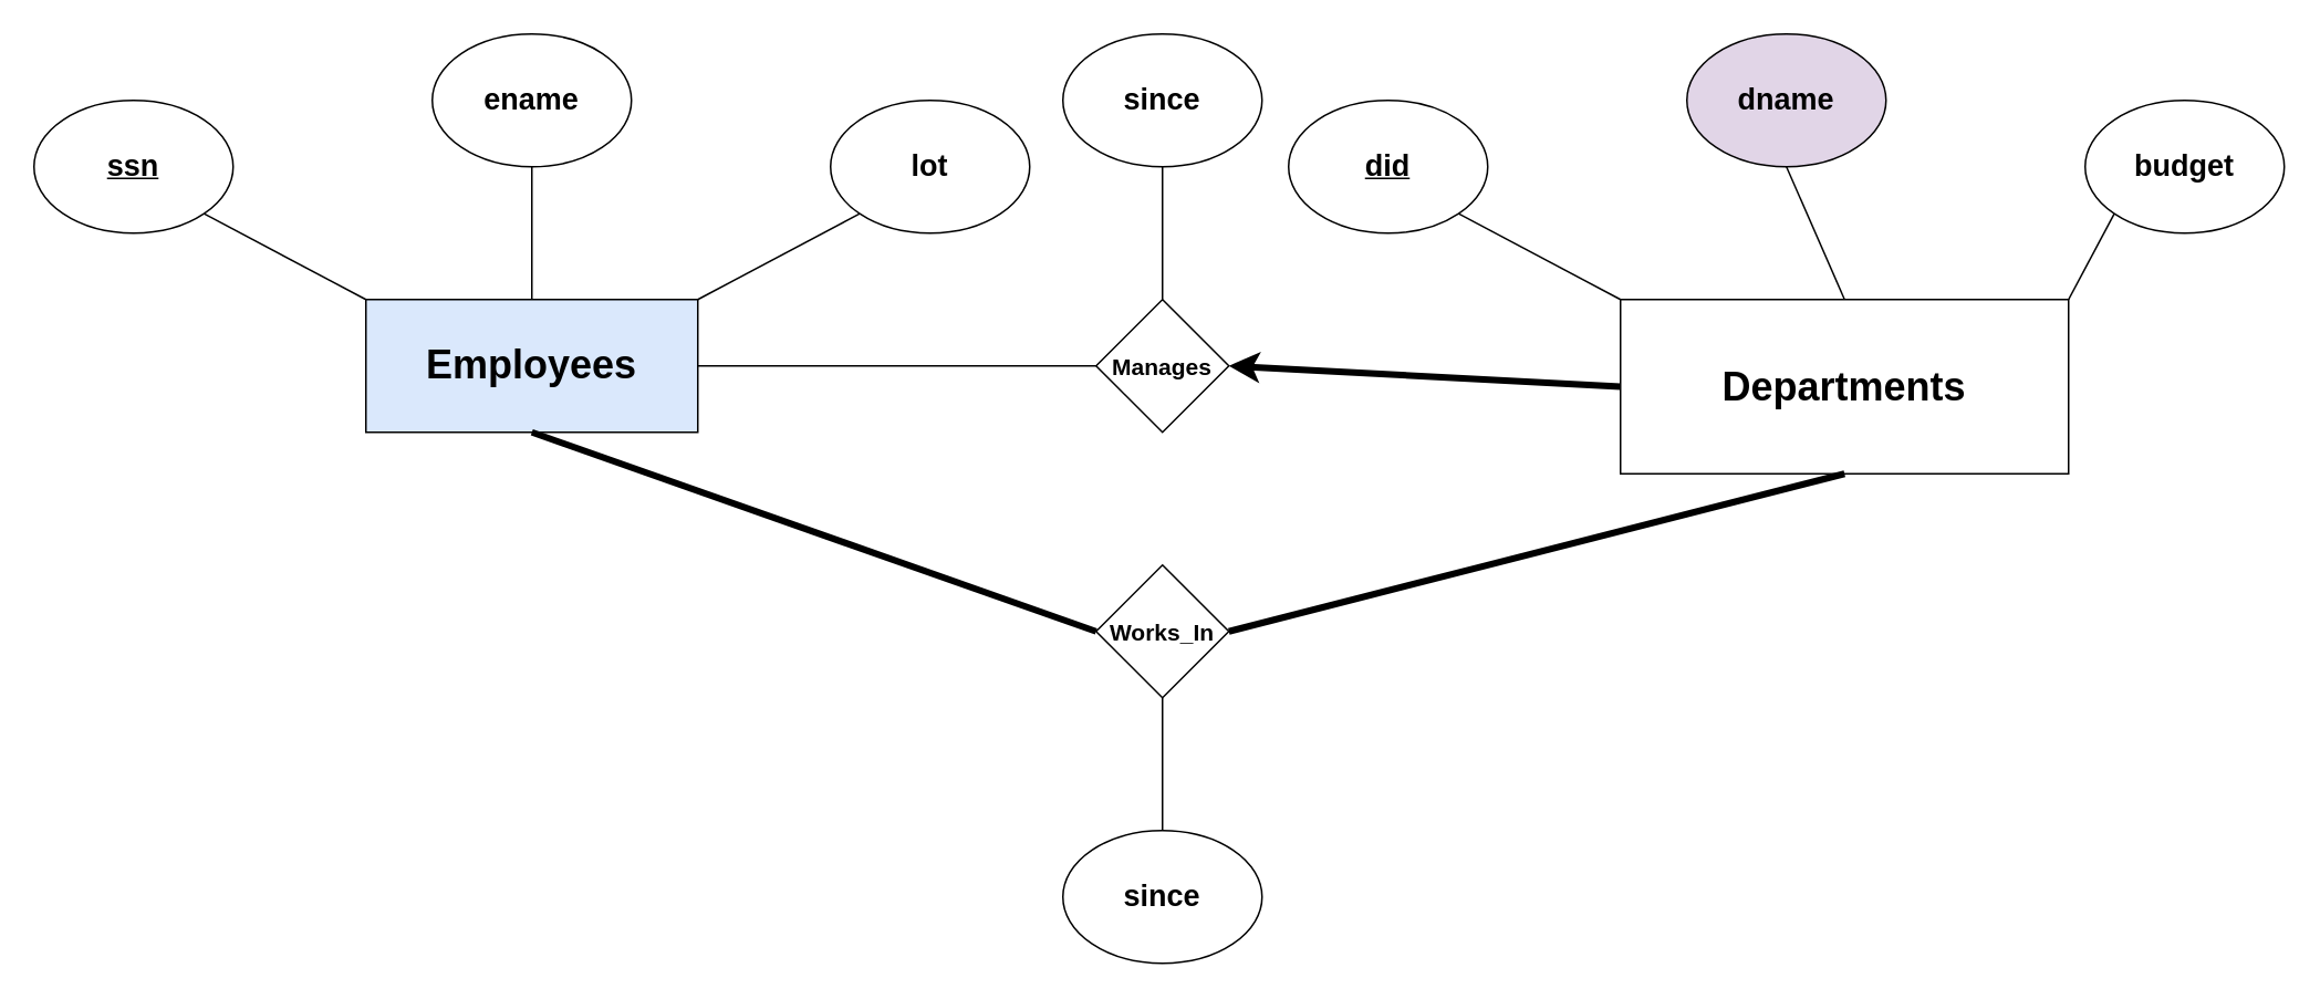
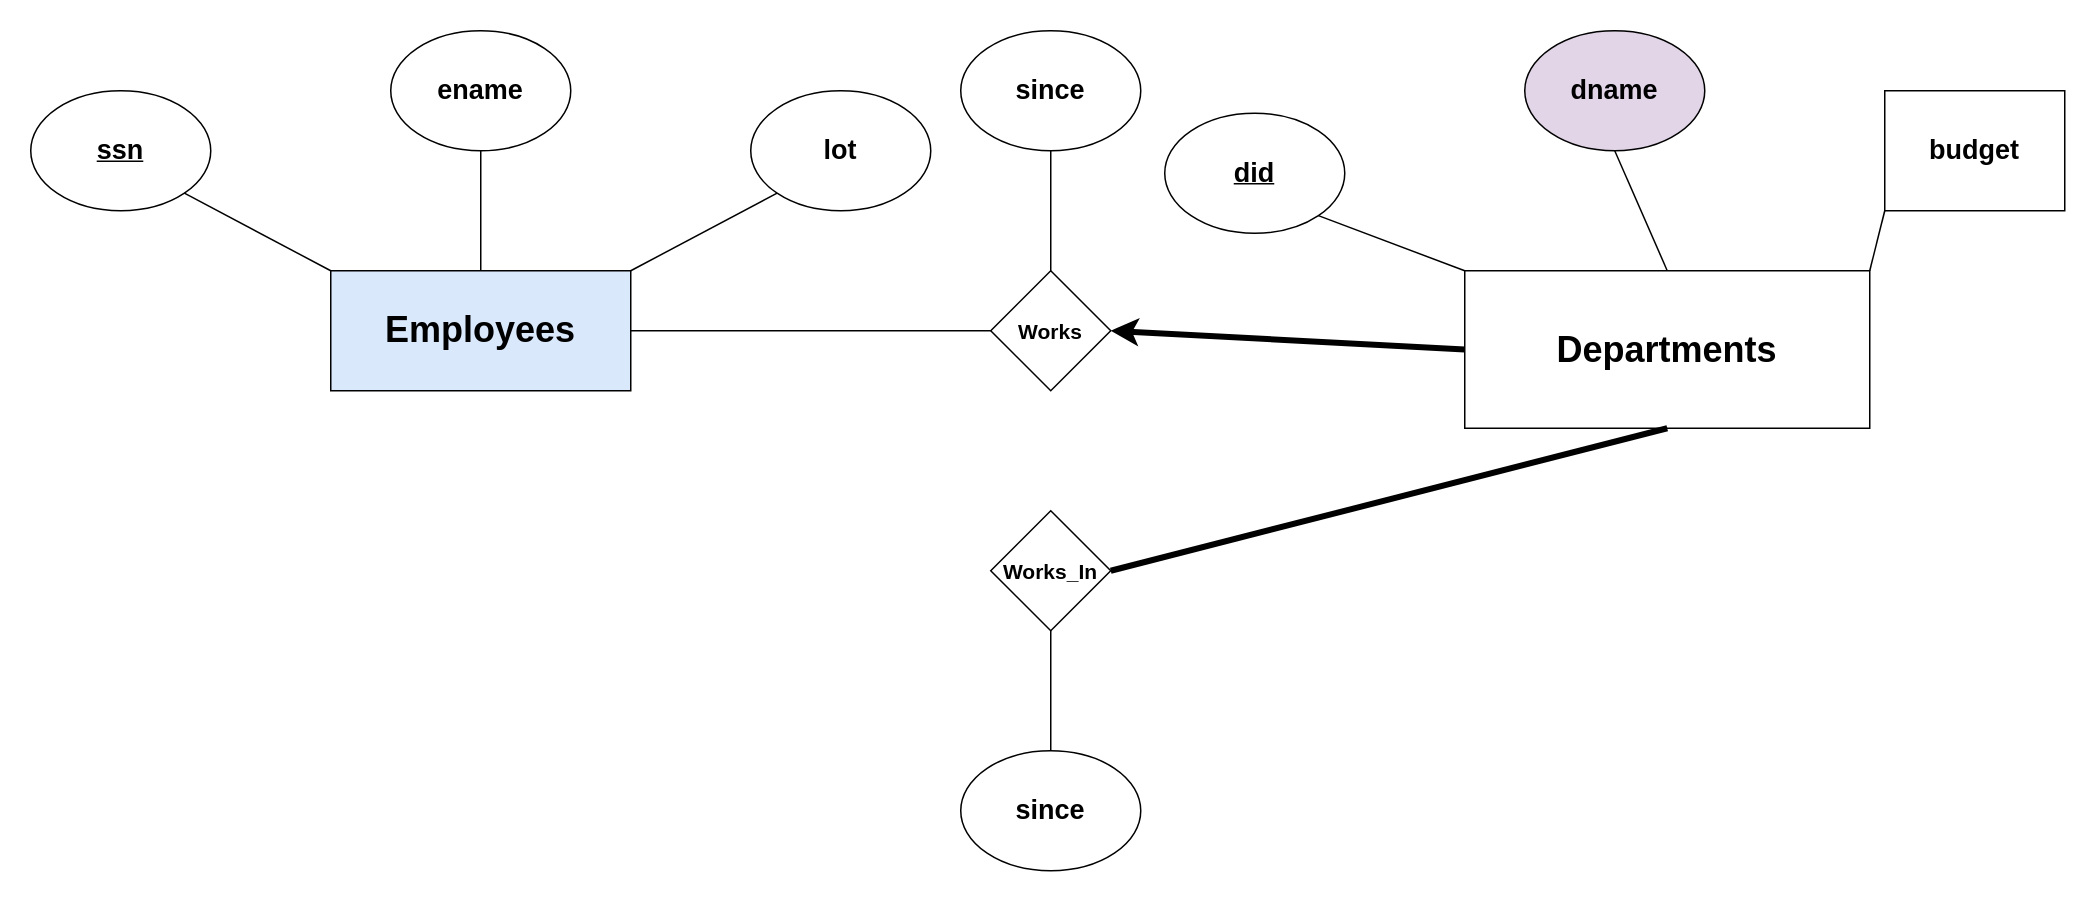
- <mxCell id="13" value="&lt;b&gt;&lt;u&gt;&lt;font style=&quot;font-size: 18px;&quot;&gt;did&lt;/font&gt;&lt;/u&gt;&lt;/b&gt;" style="ellipse;whiteSpace=wrap;html=1;" parent="1" vertex="1"><mxGeometry x="776" y="60" width="120" height="80" as="geometry" /></mxCell>
+ <mxCell id="13" value="&lt;b&gt;&lt;u&gt;&lt;font style=&quot;font-size: 18px;&quot;&gt;did&lt;/font&gt;&lt;/u&gt;&lt;/b&gt;" style="ellipse;whiteSpace=wrap;html=1;" parent="1" vertex="1"><mxGeometry x="776" y="75" width="120" height="80" as="geometry" /></mxCell>
- <mxCell id="15" value="&lt;b&gt;&lt;font style=&quot;font-size: 18px;&quot;&gt;budget&lt;/font&gt;&lt;/b&gt;" style="ellipse;whiteSpace=wrap;html=1;" parent="1" vertex="1"><mxGeometry x="1256" y="60" width="120" height="80" as="geometry" /></mxCell>
+ <mxCell id="15" value="&lt;b&gt;&lt;font style=&quot;font-size: 18px;&quot;&gt;budget&lt;/font&gt;&lt;/b&gt;" style="whiteSpace=wrap;html=1;rounded=0;" parent="1" vertex="1"><mxGeometry x="1256" y="60" width="120" height="80" as="geometry" /></mxCell>
- <mxCell id="9" value="&lt;font style=&quot;font-size: 14px;&quot;&gt;&lt;b&gt;Manages&lt;/b&gt;&lt;/font&gt;" style="rhombus;whiteSpace=wrap;html=1;fontSize=18;" parent="1" vertex="1"><mxGeometry x="660" y="180" width="80" height="80" as="geometry" /></mxCell>
+ <mxCell id="9" value="&lt;font style=&quot;font-size: 14px;&quot;&gt;&lt;b&gt;Works&lt;/b&gt;&lt;/font&gt;" style="rhombus;whiteSpace=wrap;html=1;fontSize=18;" parent="1" vertex="1"><mxGeometry x="660" y="180" width="80" height="80" as="geometry" /></mxCell>
- <mxCell id="22" value="" style="endArrow=none;html=1;rounded=0;strokeWidth=4;fontFamily=Helvetica;entryX=0.5;entryY=1;entryDx=0;entryDy=0;exitX=0;exitY=0.5;exitDx=0;exitDy=0;" parent="1" source="21" target="2" edge="1"><mxGeometry width="50" height="50" relative="1" as="geometry"><mxPoint x="720" y="340" as="sourcePoint" /><mxPoint x="770" y="290" as="targetPoint" /></mxGeometry></mxCell>
